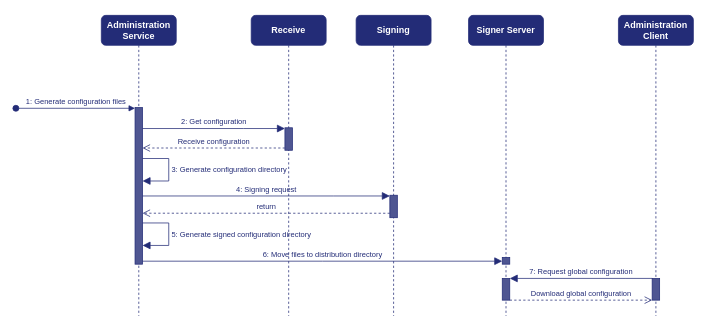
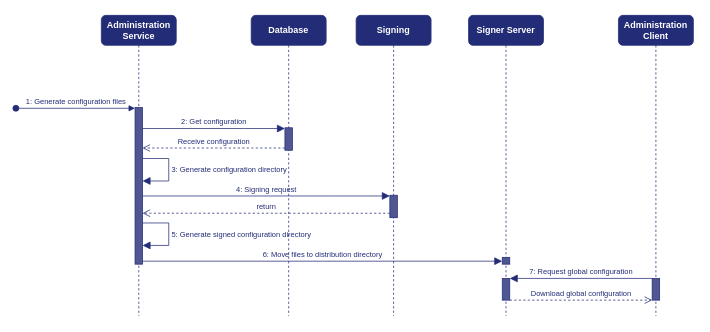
- <mxCell id="6" value="Receive" style="shape=umlLifeline;perimeter=lifelinePerimeter;whiteSpace=wrap;html=1;container=1;dropTarget=0;collapsible=0;recursiveResize=0;outlineConnect=0;portConstraint=eastwest;newEdgeStyle={&quot;edgeStyle&quot;:&quot;elbowEdgeStyle&quot;,&quot;elbow&quot;:&quot;vertical&quot;,&quot;curved&quot;:0,&quot;rounded&quot;:0};fontSize=12;fillColor=#232c77;strokeColor=#232c77;gradientColor=none;perimeterSpacing=0;glass=0;rounded=1;fontColor=#FFFFFF;fontStyle=1" vertex="1" parent="1"><mxGeometry x="334" y="20" width="100" height="401" as="geometry" /></mxCell>
+ <mxCell id="6" value="Database" style="shape=umlLifeline;perimeter=lifelinePerimeter;whiteSpace=wrap;html=1;container=1;dropTarget=0;collapsible=0;recursiveResize=0;outlineConnect=0;portConstraint=eastwest;newEdgeStyle={&quot;edgeStyle&quot;:&quot;elbowEdgeStyle&quot;,&quot;elbow&quot;:&quot;vertical&quot;,&quot;curved&quot;:0,&quot;rounded&quot;:0};fontSize=12;fillColor=#232c77;strokeColor=#232c77;gradientColor=none;perimeterSpacing=0;glass=0;rounded=1;fontColor=#FFFFFF;fontStyle=1" vertex="1" parent="1"><mxGeometry x="334" y="20" width="100" height="401" as="geometry" /></mxCell>
